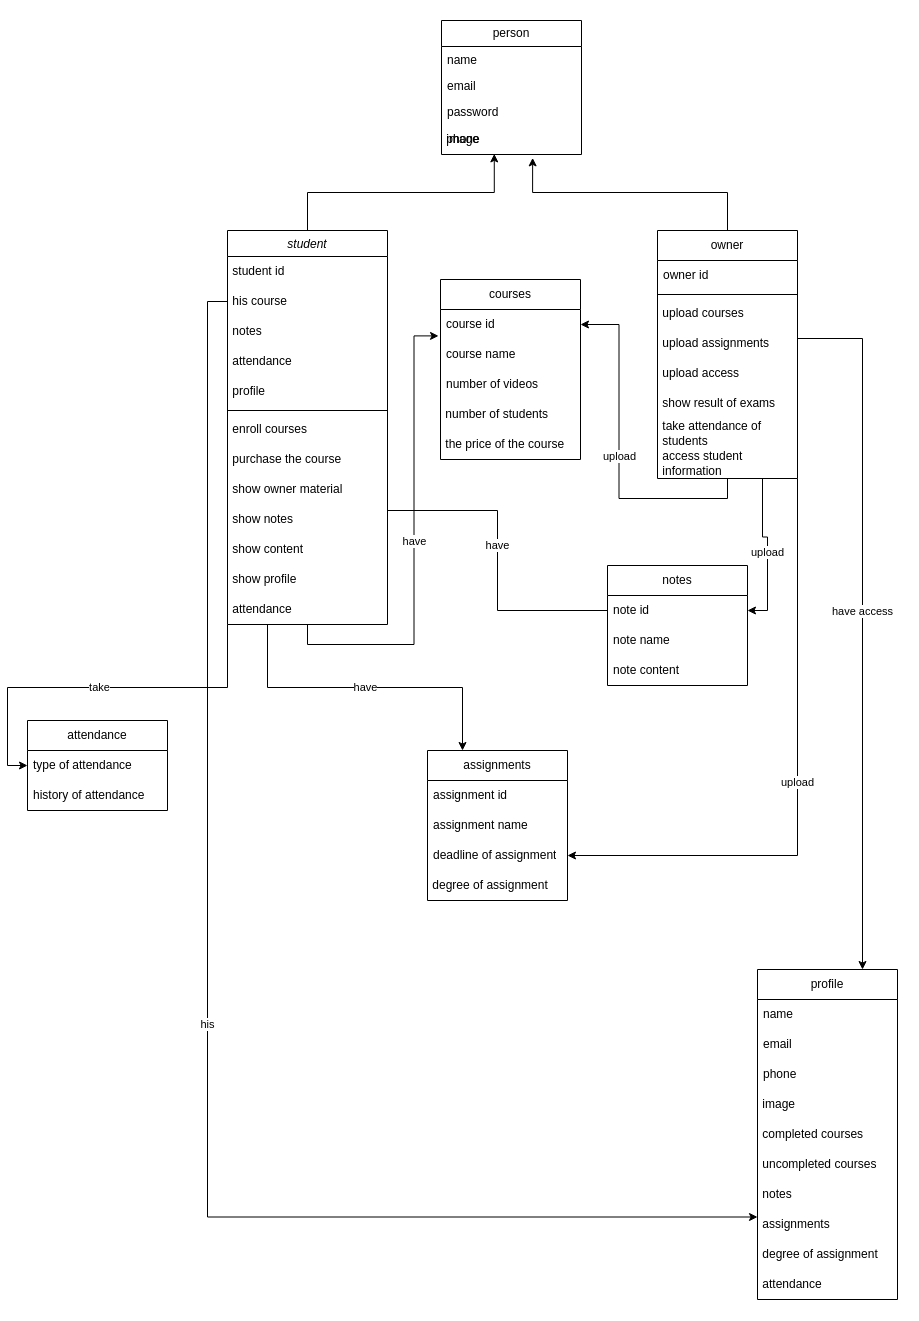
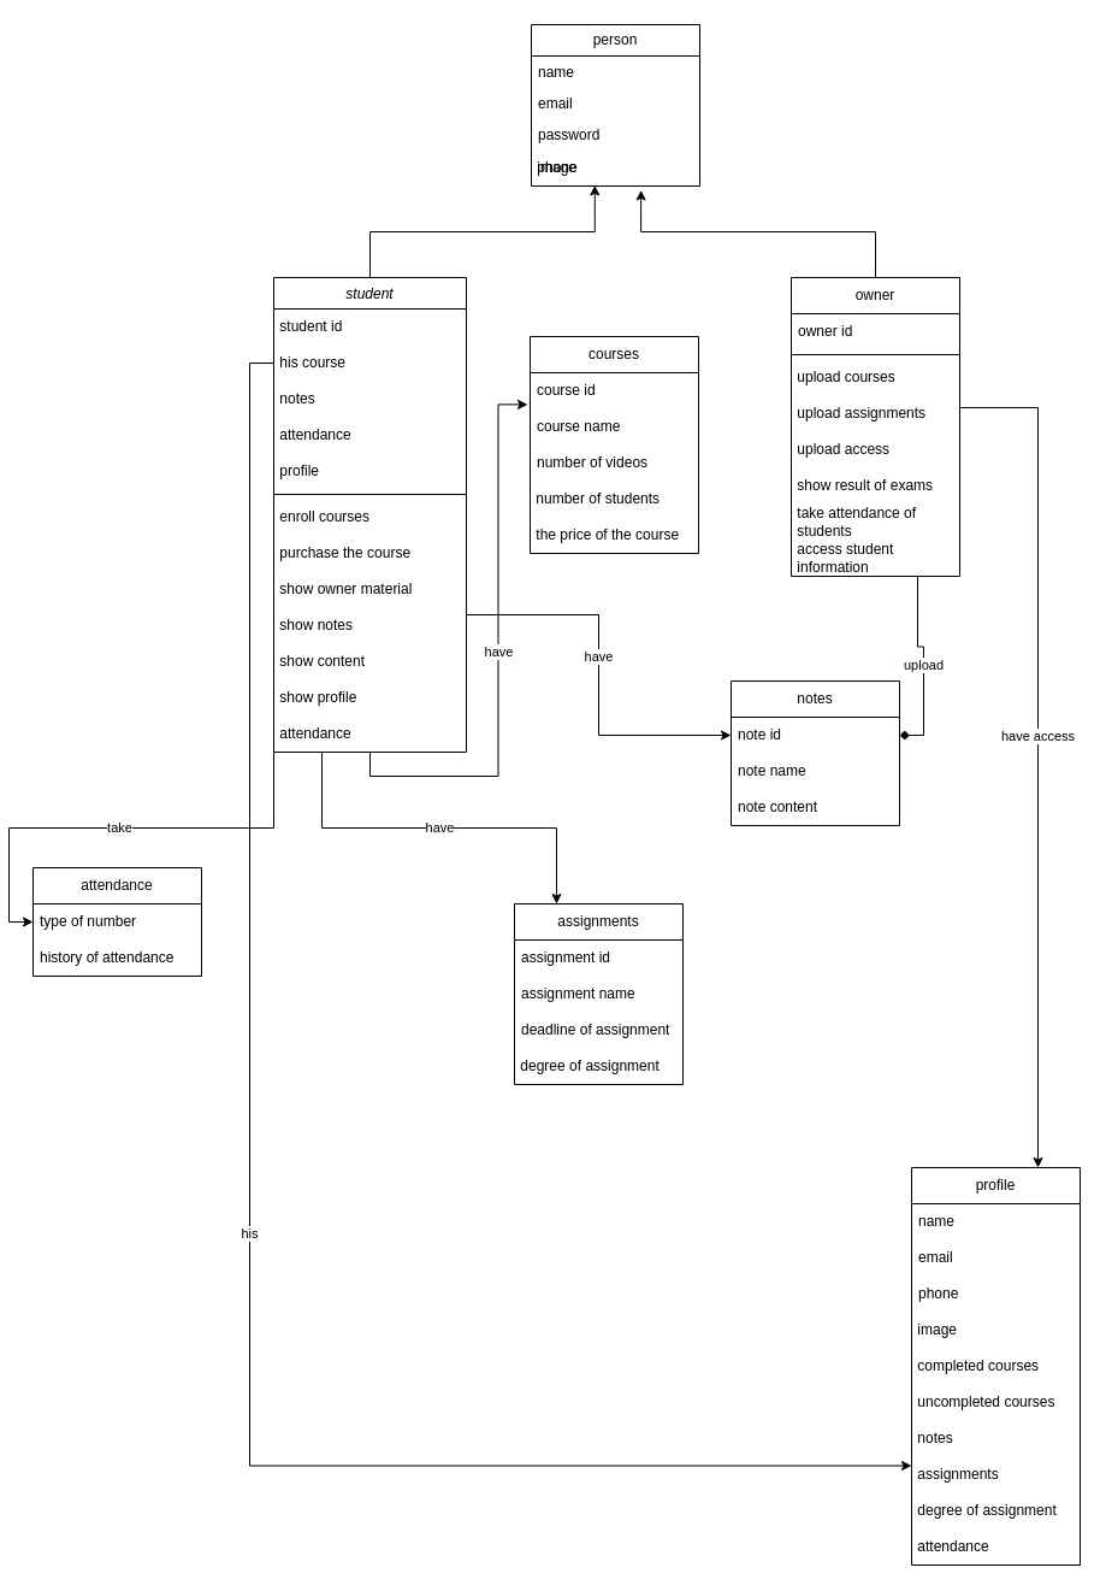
- <mxCell id="39" value="upload" style="edgeStyle=orthogonalEdgeStyle;rounded=0;orthogonalLoop=1;jettySize=auto;html=1;exitX=0.5;exitY=1;exitDx=0;exitDy=0;entryX=1;entryY=0.5;entryDx=0;entryDy=0;" edge="1" parent="1" source="26" target="34"><mxGeometry relative="1" as="geometry" /></mxCell>
- <mxCell id="70" value="have" style="edgeStyle=orthogonalEdgeStyle;rounded=0;orthogonalLoop=1;jettySize=auto;html=1;exitX=1;exitY=0.25;exitDx=0;exitDy=0;entryX=0;entryY=0.5;entryDx=0;entryDy=0;endArrow=none;" edge="1" parent="1" source="14" target="66"><mxGeometry relative="1" as="geometry"><Array as="points"><mxPoint x="380" y="510" /><mxPoint x="490" y="510" /><mxPoint x="490" y="610" /></Array></mxGeometry></mxCell>
+ <mxCell id="70" value="have" style="edgeStyle=orthogonalEdgeStyle;rounded=0;orthogonalLoop=1;jettySize=auto;html=1;exitX=1;exitY=0.25;exitDx=0;exitDy=0;entryX=0;entryY=0.5;entryDx=0;entryDy=0;" edge="1" parent="1" source="14" target="66"><mxGeometry relative="1" as="geometry"><Array as="points"><mxPoint x="380" y="510" /><mxPoint x="490" y="510" /><mxPoint x="490" y="610" /></Array></mxGeometry></mxCell>
- <mxCell id="69" value="upload" style="edgeStyle=orthogonalEdgeStyle;rounded=0;orthogonalLoop=1;jettySize=auto;html=1;exitX=0.75;exitY=1;exitDx=0;exitDy=0;entryX=1;entryY=0.5;entryDx=0;entryDy=0;" edge="1" parent="1" source="26" target="66"><mxGeometry relative="1" as="geometry" /></mxCell>
+ <mxCell id="69" value="upload" style="edgeStyle=orthogonalEdgeStyle;rounded=0;orthogonalLoop=1;jettySize=auto;html=1;exitX=0.75;exitY=1;exitDx=0;exitDy=0;entryX=1;entryY=0.5;entryDx=0;entryDy=0;endArrow=diamond;" edge="1" parent="1" source="26" target="66"><mxGeometry relative="1" as="geometry" /></mxCell>
- <mxCell id="48" value="type of attendance" style="text;strokeColor=none;fillColor=none;align=left;verticalAlign=middle;spacingLeft=4;spacingRight=4;overflow=hidden;points=[[0,0.5],[1,0.5]];portConstraint=eastwest;rotatable=0;whiteSpace=wrap;html=1;" vertex="1" parent="47"><mxGeometry y="30" width="140" height="30" as="geometry" /></mxCell>
+ <mxCell id="48" value="type of number" style="text;strokeColor=none;fillColor=none;align=left;verticalAlign=middle;spacingLeft=4;spacingRight=4;overflow=hidden;points=[[0,0.5],[1,0.5]];portConstraint=eastwest;rotatable=0;whiteSpace=wrap;html=1;" vertex="1" parent="47"><mxGeometry y="30" width="140" height="30" as="geometry" /></mxCell>
- <mxCell id="51" value="upload" style="edgeStyle=orthogonalEdgeStyle;rounded=0;orthogonalLoop=1;jettySize=auto;html=1;exitX=1;exitY=1;exitDx=0;exitDy=0;" edge="1" parent="1" source="26" target="44"><mxGeometry relative="1" as="geometry" /></mxCell>
